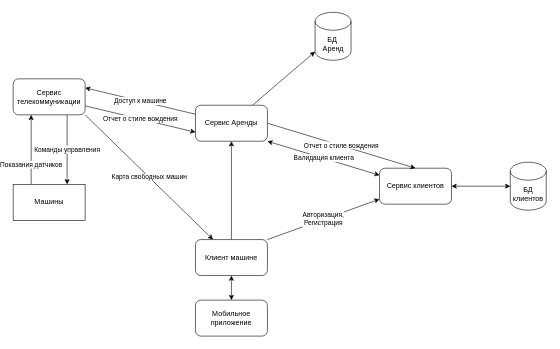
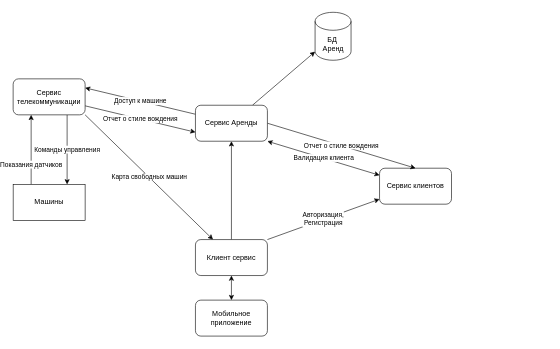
- <mxCell id="7" style="edgeStyle=none;rounded=0;orthogonalLoop=1;jettySize=auto;html=1;exitX=1;exitY=0.5;exitDx=0;exitDy=0;startArrow=classic;startFill=1;" edge="1" parent="1" source="8" target="9"><mxGeometry relative="1" as="geometry" /></mxCell>
- <mxCell id="9" value="БД клиентов" style="shape=cylinder3;whiteSpace=wrap;html=1;boundedLbl=1;backgroundOutline=1;size=15;" vertex="1" parent="1"><mxGeometry x="849" y="270" width="60" height="80" as="geometry" /></mxCell>
- <mxCell id="6" value="Клиент машине" style="rounded=1;whiteSpace=wrap;html=1;" vertex="1" parent="1"><mxGeometry x="324" y="399" width="120" height="60" as="geometry" /></mxCell>
+ <mxCell id="6" value="Клиент сервис" style="rounded=1;whiteSpace=wrap;html=1;" vertex="1" parent="1"><mxGeometry x="324" y="399" width="120" height="60" as="geometry" /></mxCell>
